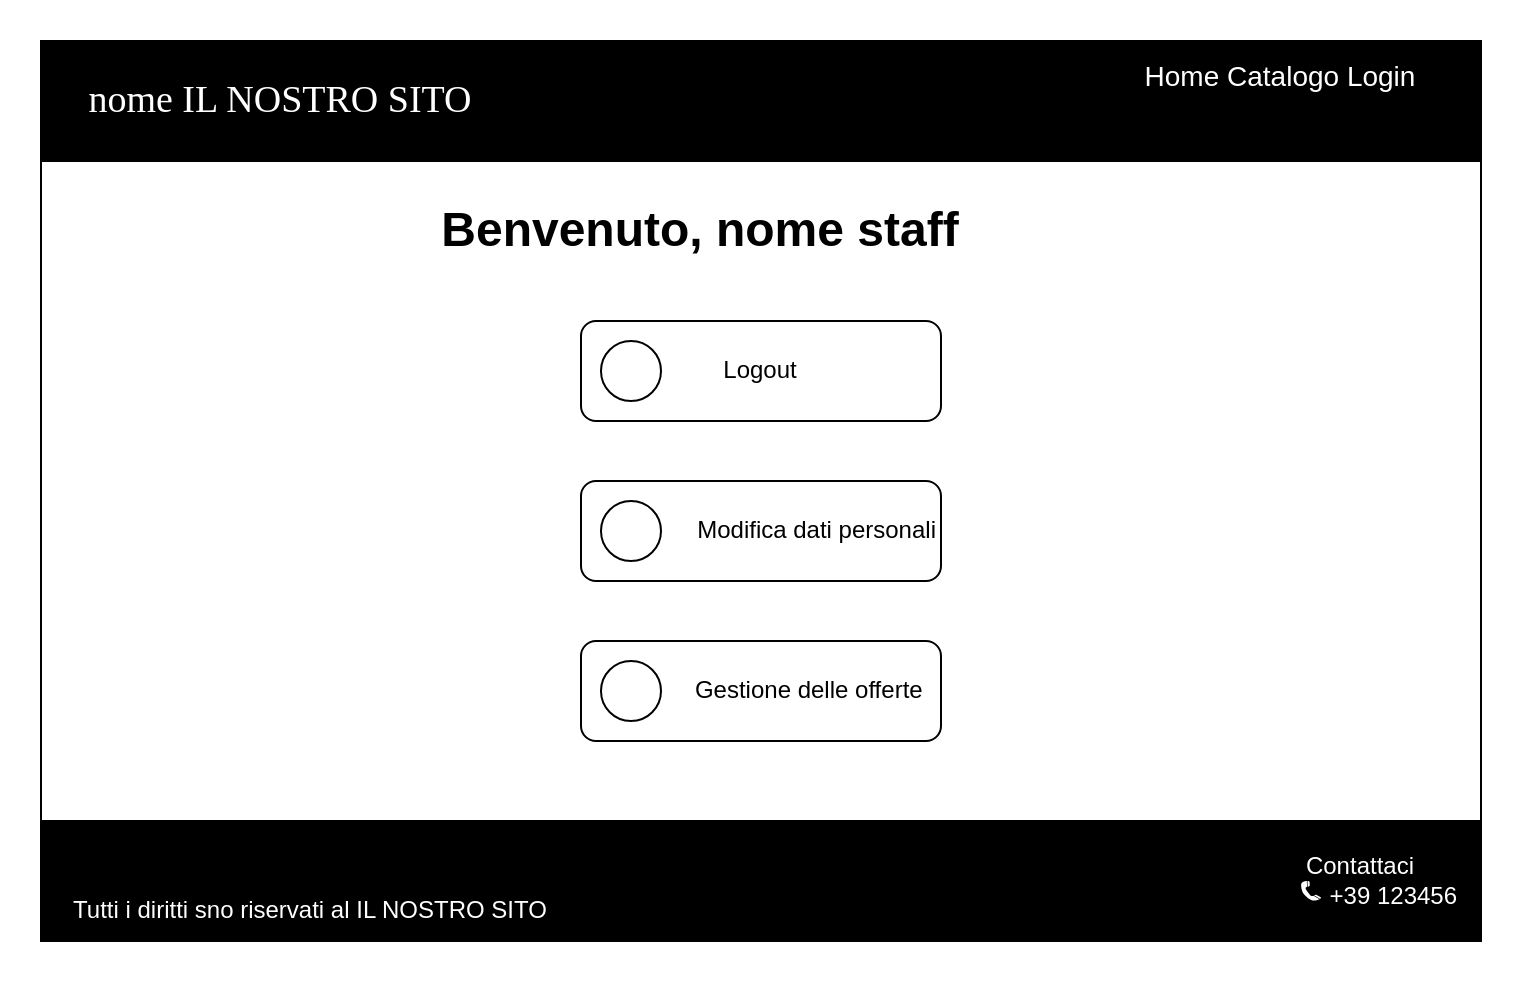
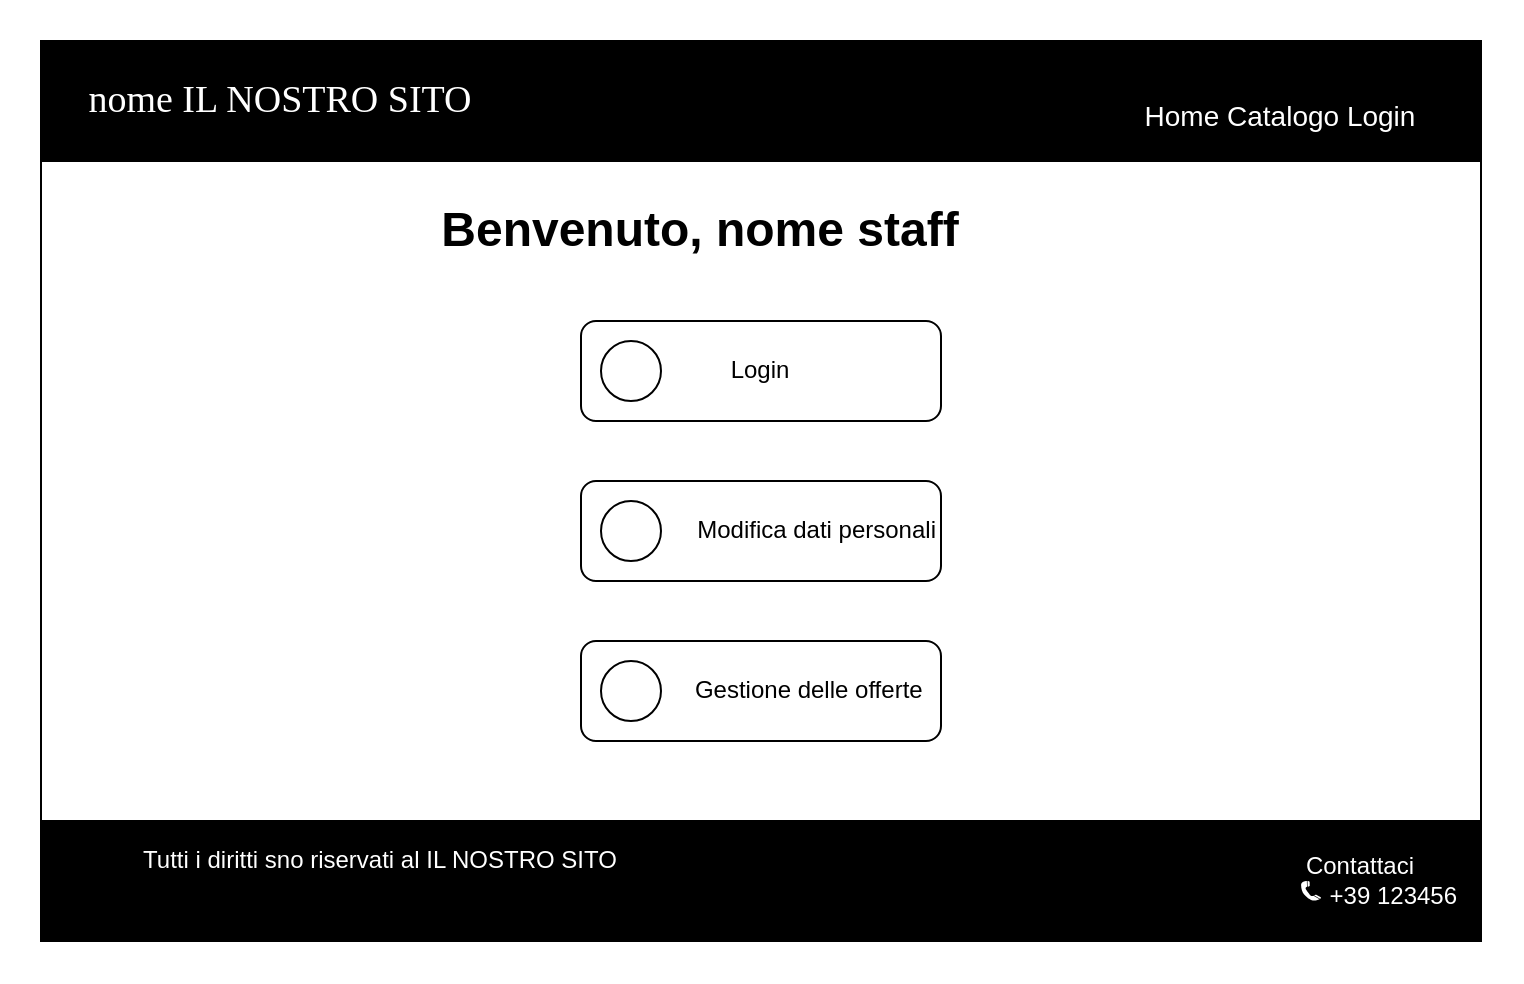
- <mxCell id="5" value="Home Catalogo Login" style="text;html=1;strokeColor=none;fillColor=none;align=center;verticalAlign=middle;whiteSpace=wrap;rounded=0;fontColor=#FFFFFF;fontSize=14;" vertex="1" parent="1"><mxGeometry x="550" y="22.5" width="180" height="30" as="geometry" /></mxCell>
+ <mxCell id="5" value="Home Catalogo Login" style="text;html=1;strokeColor=none;fillColor=none;align=center;verticalAlign=middle;whiteSpace=wrap;rounded=0;fontColor=#FFFFFF;fontSize=14;" vertex="1" parent="1"><mxGeometry x="550" y="42.5" width="180" height="30" as="geometry" /></mxCell>
- <mxCell id="16" value="Logout" style="rounded=1;whiteSpace=wrap;html=1;align=center;" vertex="1" parent="1"><mxGeometry x="290" y="160" width="180" height="50" as="geometry" /></mxCell>
+ <mxCell id="16" value="Login" style="rounded=1;whiteSpace=wrap;html=1;align=center;" vertex="1" parent="1"><mxGeometry x="290" y="160" width="180" height="50" as="geometry" /></mxCell>
- <mxCell id="7" value="Tutti i diritti sno riservati al IL NOSTRO SITO" style="text;html=1;strokeColor=none;fillColor=none;align=center;verticalAlign=middle;whiteSpace=wrap;rounded=0;fontColor=#FFFFFF;" vertex="1" parent="1"><mxGeometry x="20" y="440" width="270" height="30" as="geometry" /></mxCell>
+ <mxCell id="7" value="Tutti i diritti sno riservati al IL NOSTRO SITO" style="text;html=1;strokeColor=none;fillColor=none;align=center;verticalAlign=middle;whiteSpace=wrap;rounded=0;fontColor=#FFFFFF;" vertex="1" parent="1"><mxGeometry x="55" y="415" width="270" height="30" as="geometry" /></mxCell>
